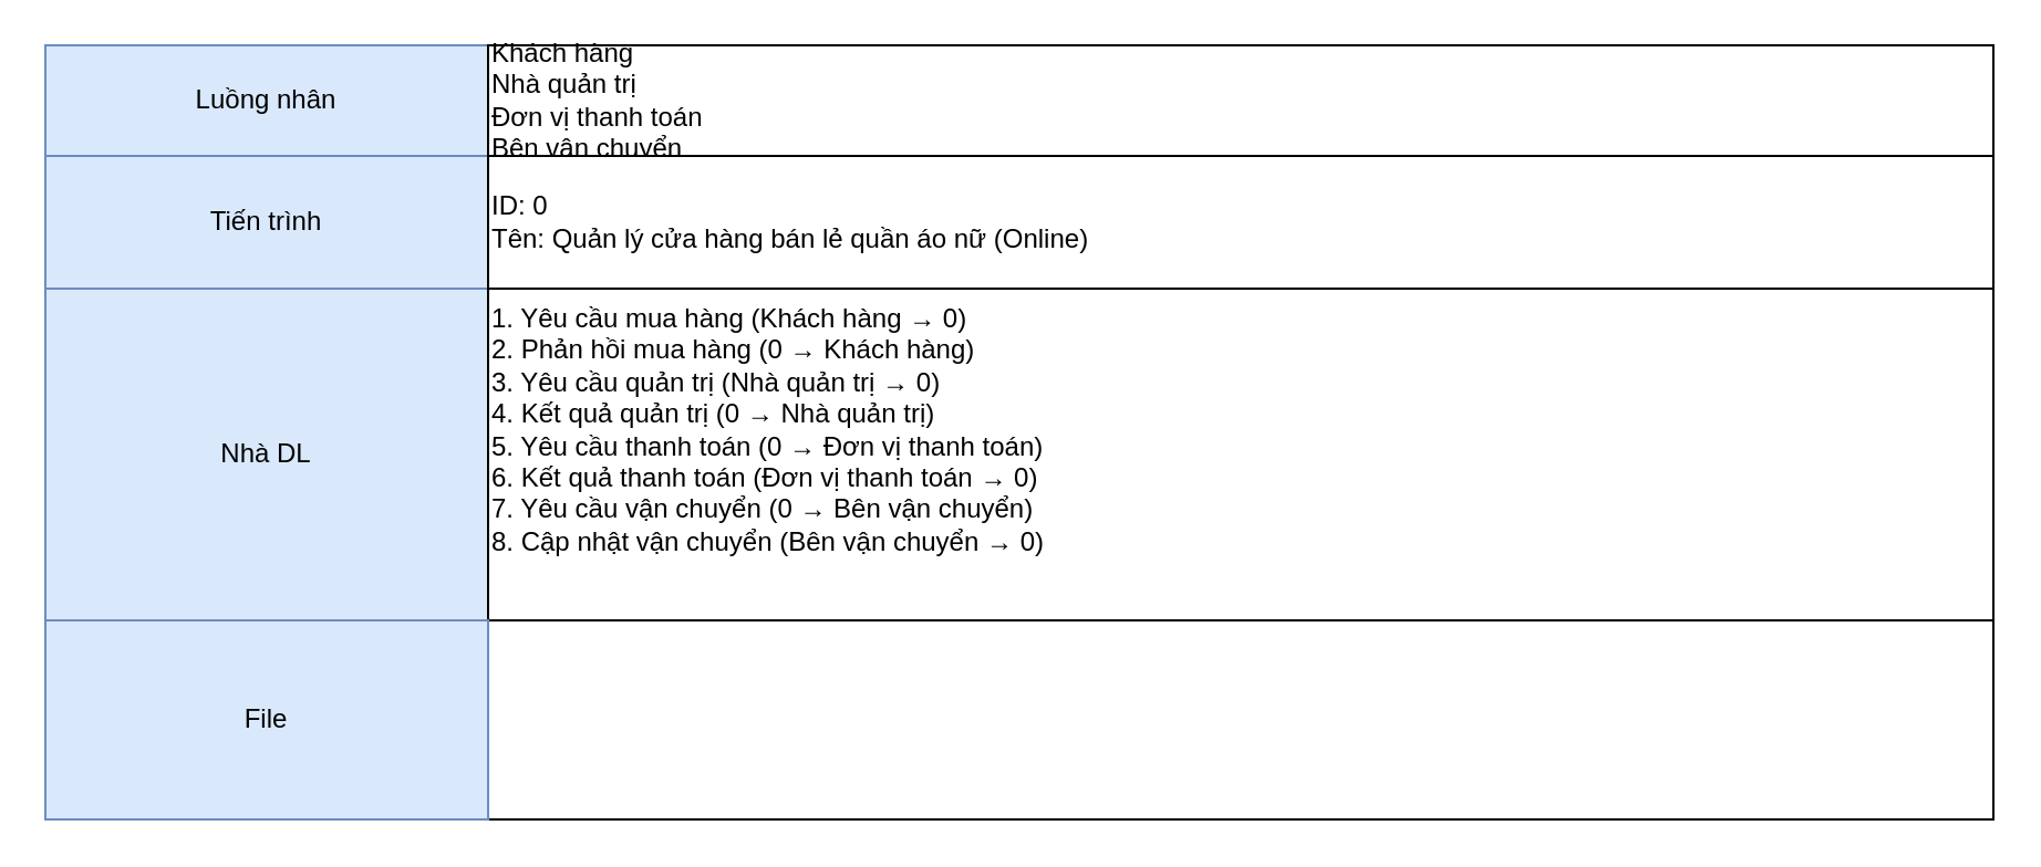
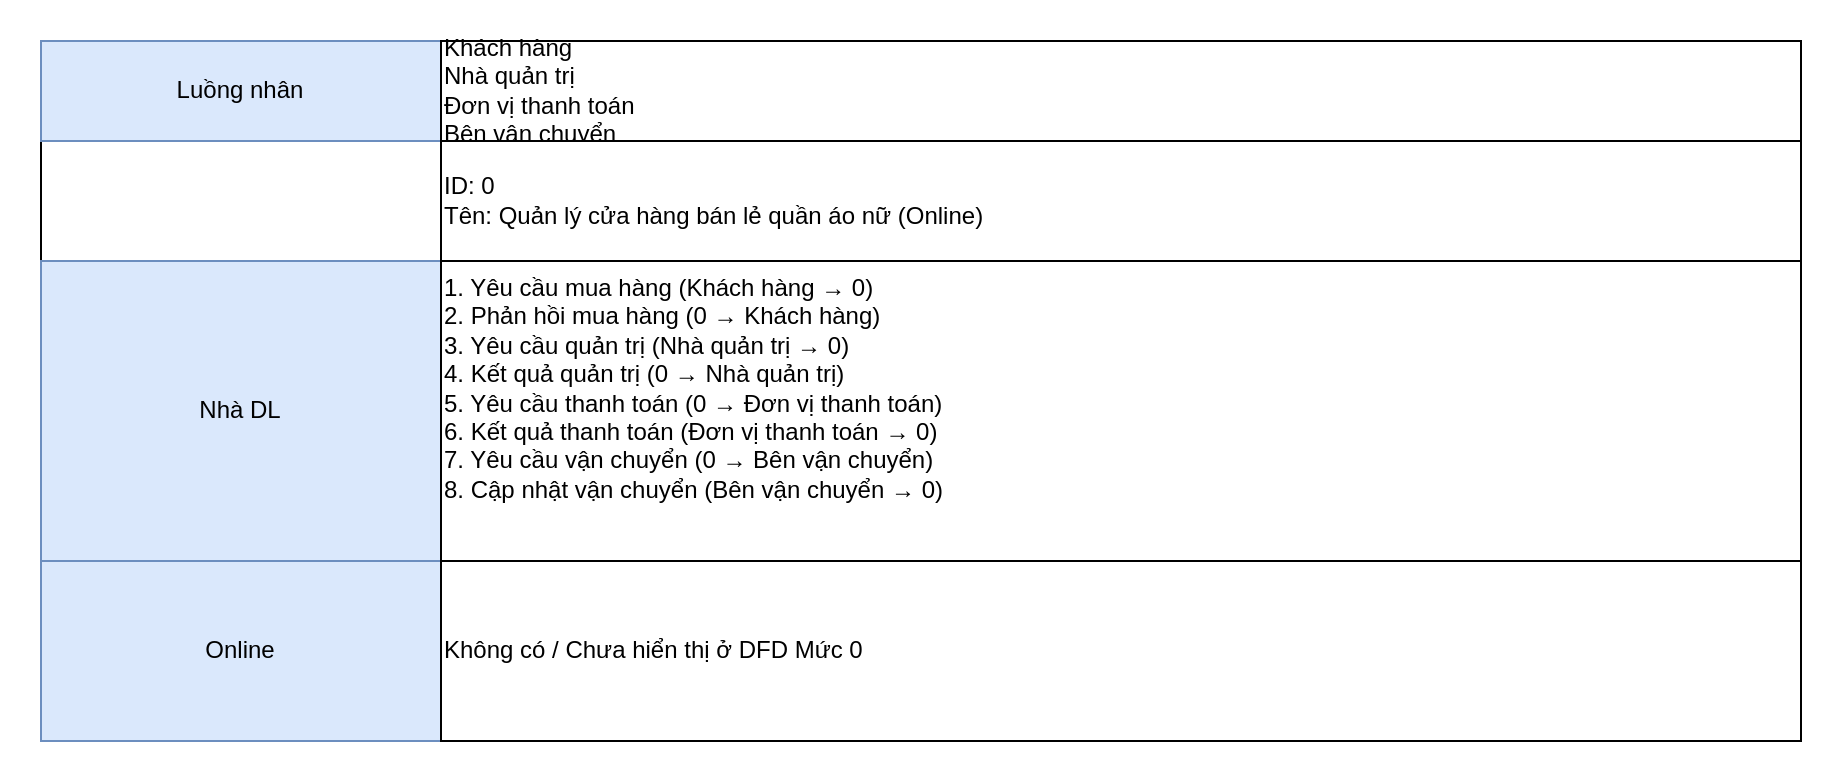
- <mxCell id="5" value="Tiến trình" style="shape=rectangle;whiteSpace=wrap;html=1;fillColor=#dae8fc;strokeColor=#6c8ebf;fontSize=12;align=center;verticalAlign=middle;" vertex="1" parent="1"><mxGeometry x="20" y="70" width="200" height="60" as="geometry" /></mxCell>
- <mxCell id="9" value="File" style="shape=rectangle;whiteSpace=wrap;html=1;fillColor=#dae8fc;strokeColor=#6c8ebf;fontSize=12;align=center;verticalAlign=middle;" vertex="1" parent="1"><mxGeometry x="20" y="280" width="200" height="90" as="geometry" /></mxCell>
+ <mxCell id="9" value="Online" style="shape=rectangle;whiteSpace=wrap;html=1;fillColor=#dae8fc;strokeColor=#6c8ebf;fontSize=12;align=center;verticalAlign=middle;" vertex="1" parent="1"><mxGeometry x="20" y="280" width="200" height="90" as="geometry" /></mxCell>
+ <mxCell id="10" value="Không có / Chưa hiển thị ở DFD Mức 0" style="shape=rectangle;whiteSpace=wrap;html=1;fillColor=#ffffff;strokeColor=#000000;fontSize=12;align=left;verticalAlign=middle;" vertex="1" parent="1"><mxGeometry x="220" y="280" width="680" height="90" as="geometry" /></mxCell>
